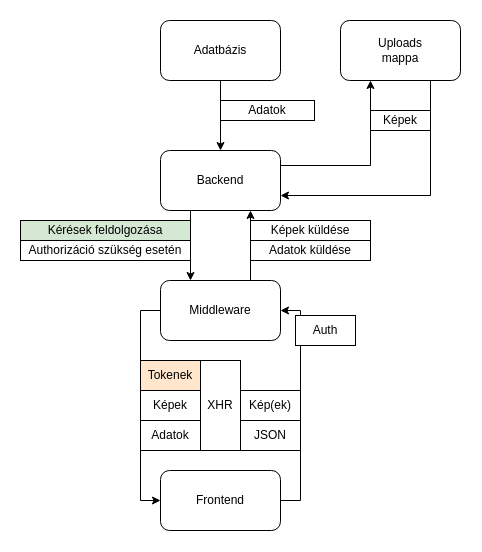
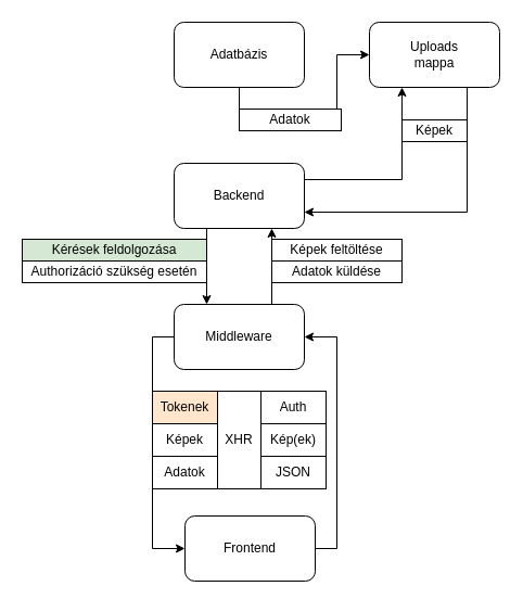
- <mxCell id="10" style="edgeStyle=orthogonalEdgeStyle;rounded=0;orthogonalLoop=1;jettySize=auto;html=1;exitX=0.5;exitY=1;exitDx=0;exitDy=0;entryX=0.5;entryY=0;entryDx=0;entryDy=0;" edge="1" parent="1" source="11" target="4"><mxGeometry relative="1" as="geometry" /></mxCell>
+ <mxCell id="10" style="edgeStyle=orthogonalEdgeStyle;rounded=0;orthogonalLoop=1;jettySize=auto;html=1;exitX=0.5;exitY=1;exitDx=0;exitDy=0;" edge="1" parent="1" source="11" target="19"><mxGeometry relative="1" as="geometry" /></mxCell>
- <mxCell id="24" value="Képek küldése" style="rounded=0;whiteSpace=wrap;html=1;" vertex="1" parent="1"><mxGeometry x="250" y="220" width="120" height="20" as="geometry" /></mxCell>
+ <mxCell id="24" value="Képek feltöltése" style="rounded=0;whiteSpace=wrap;html=1;" vertex="1" parent="1"><mxGeometry x="250" y="220" width="120" height="20" as="geometry" /></mxCell>
- <mxCell id="15" value="Auth" style="rounded=0;whiteSpace=wrap;html=1;" vertex="1" parent="1"><mxGeometry x="295" y="315" width="60" height="30" as="geometry" /></mxCell>
+ <mxCell id="15" value="Auth" style="rounded=0;whiteSpace=wrap;html=1;" vertex="1" parent="1"><mxGeometry x="240" y="360" width="60" height="30" as="geometry" /></mxCell>
- <mxCell id="6" value="&lt;div&gt;Frontend&lt;/div&gt;" style="rounded=1;whiteSpace=wrap;html=1;" vertex="1" parent="1"><mxGeometry x="160" y="470" width="120" height="60" as="geometry" /></mxCell>
+ <mxCell id="6" value="&lt;div&gt;Frontend&lt;/div&gt;" style="rounded=1;whiteSpace=wrap;html=1;" vertex="1" parent="1"><mxGeometry x="170" y="475" width="120" height="60" as="geometry" /></mxCell>
